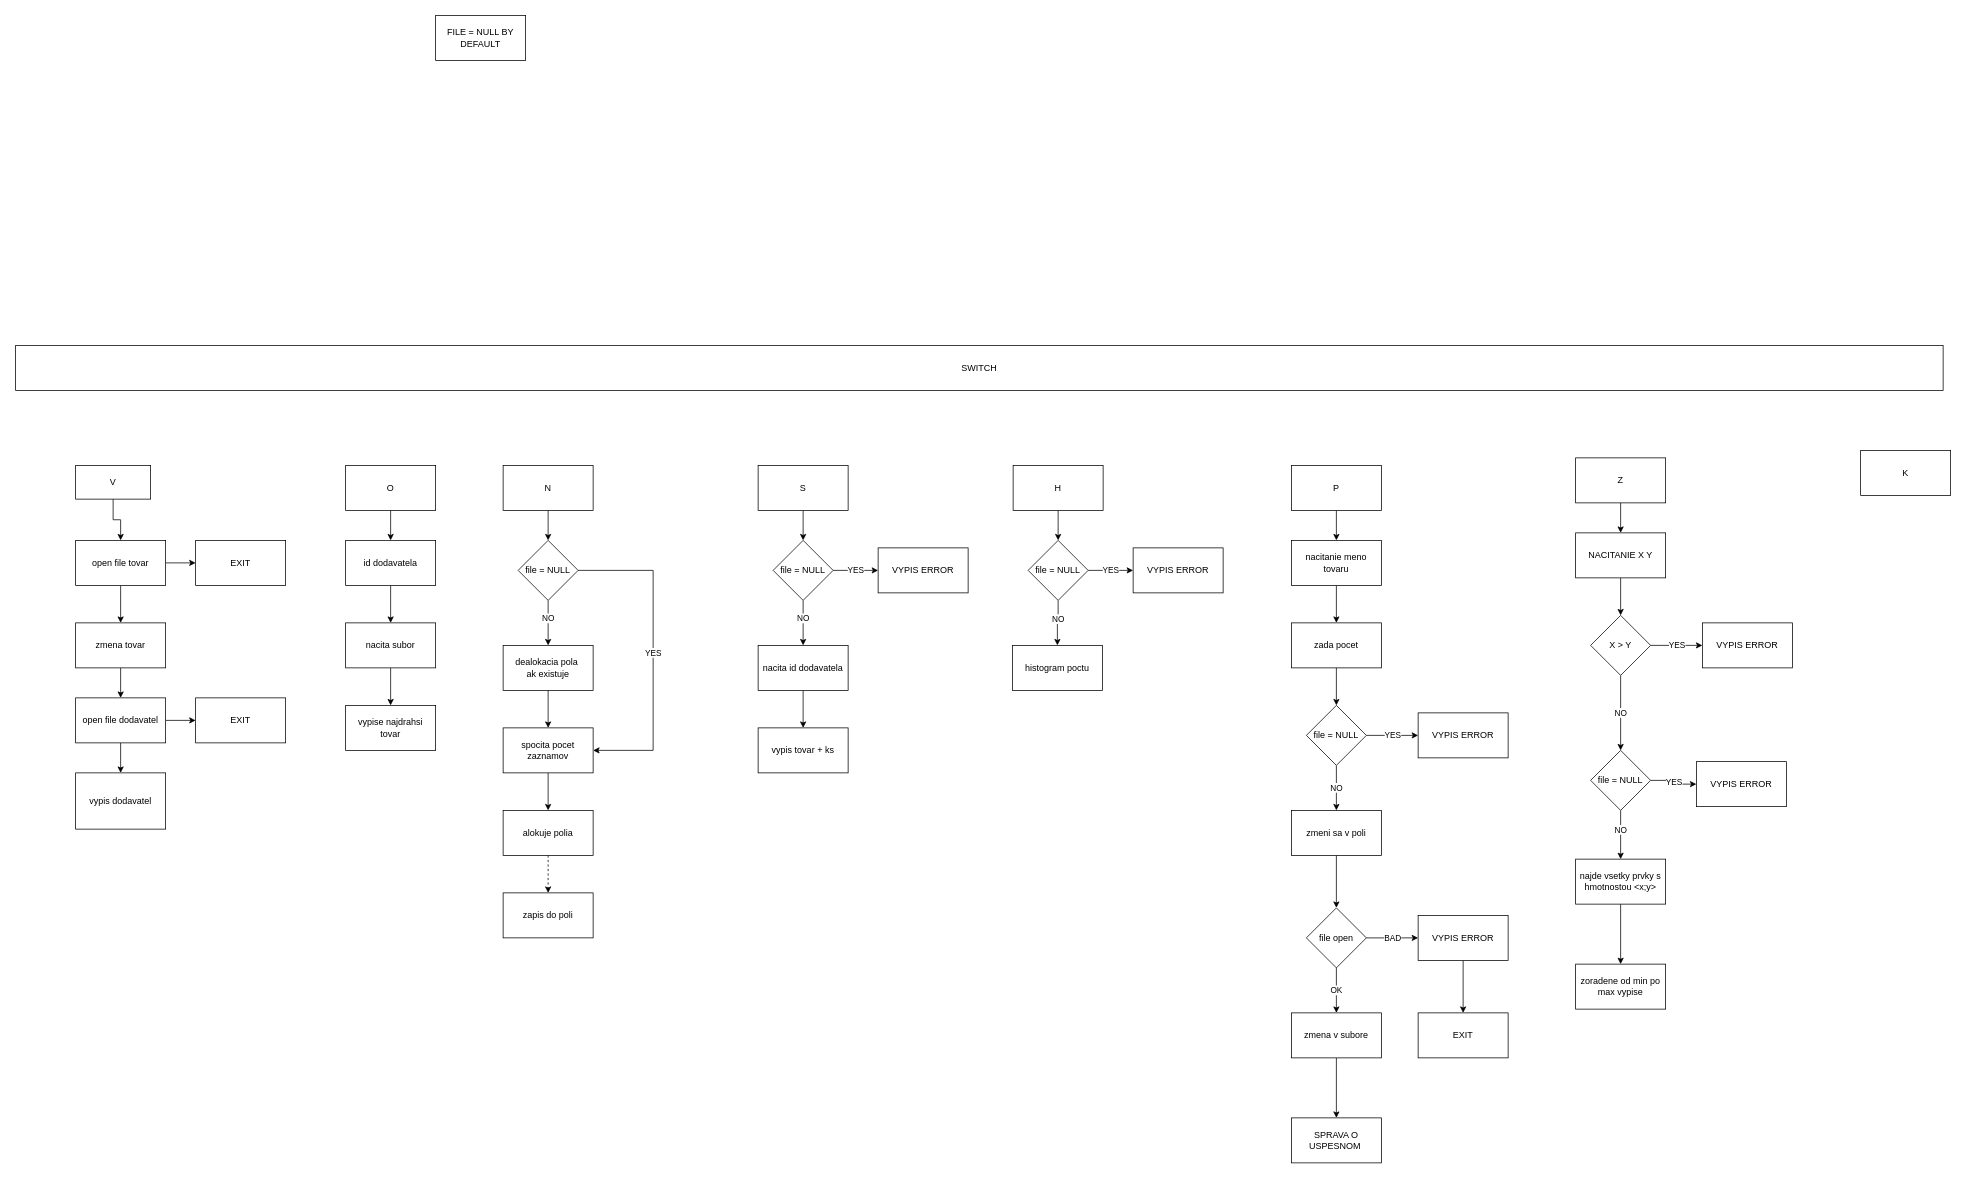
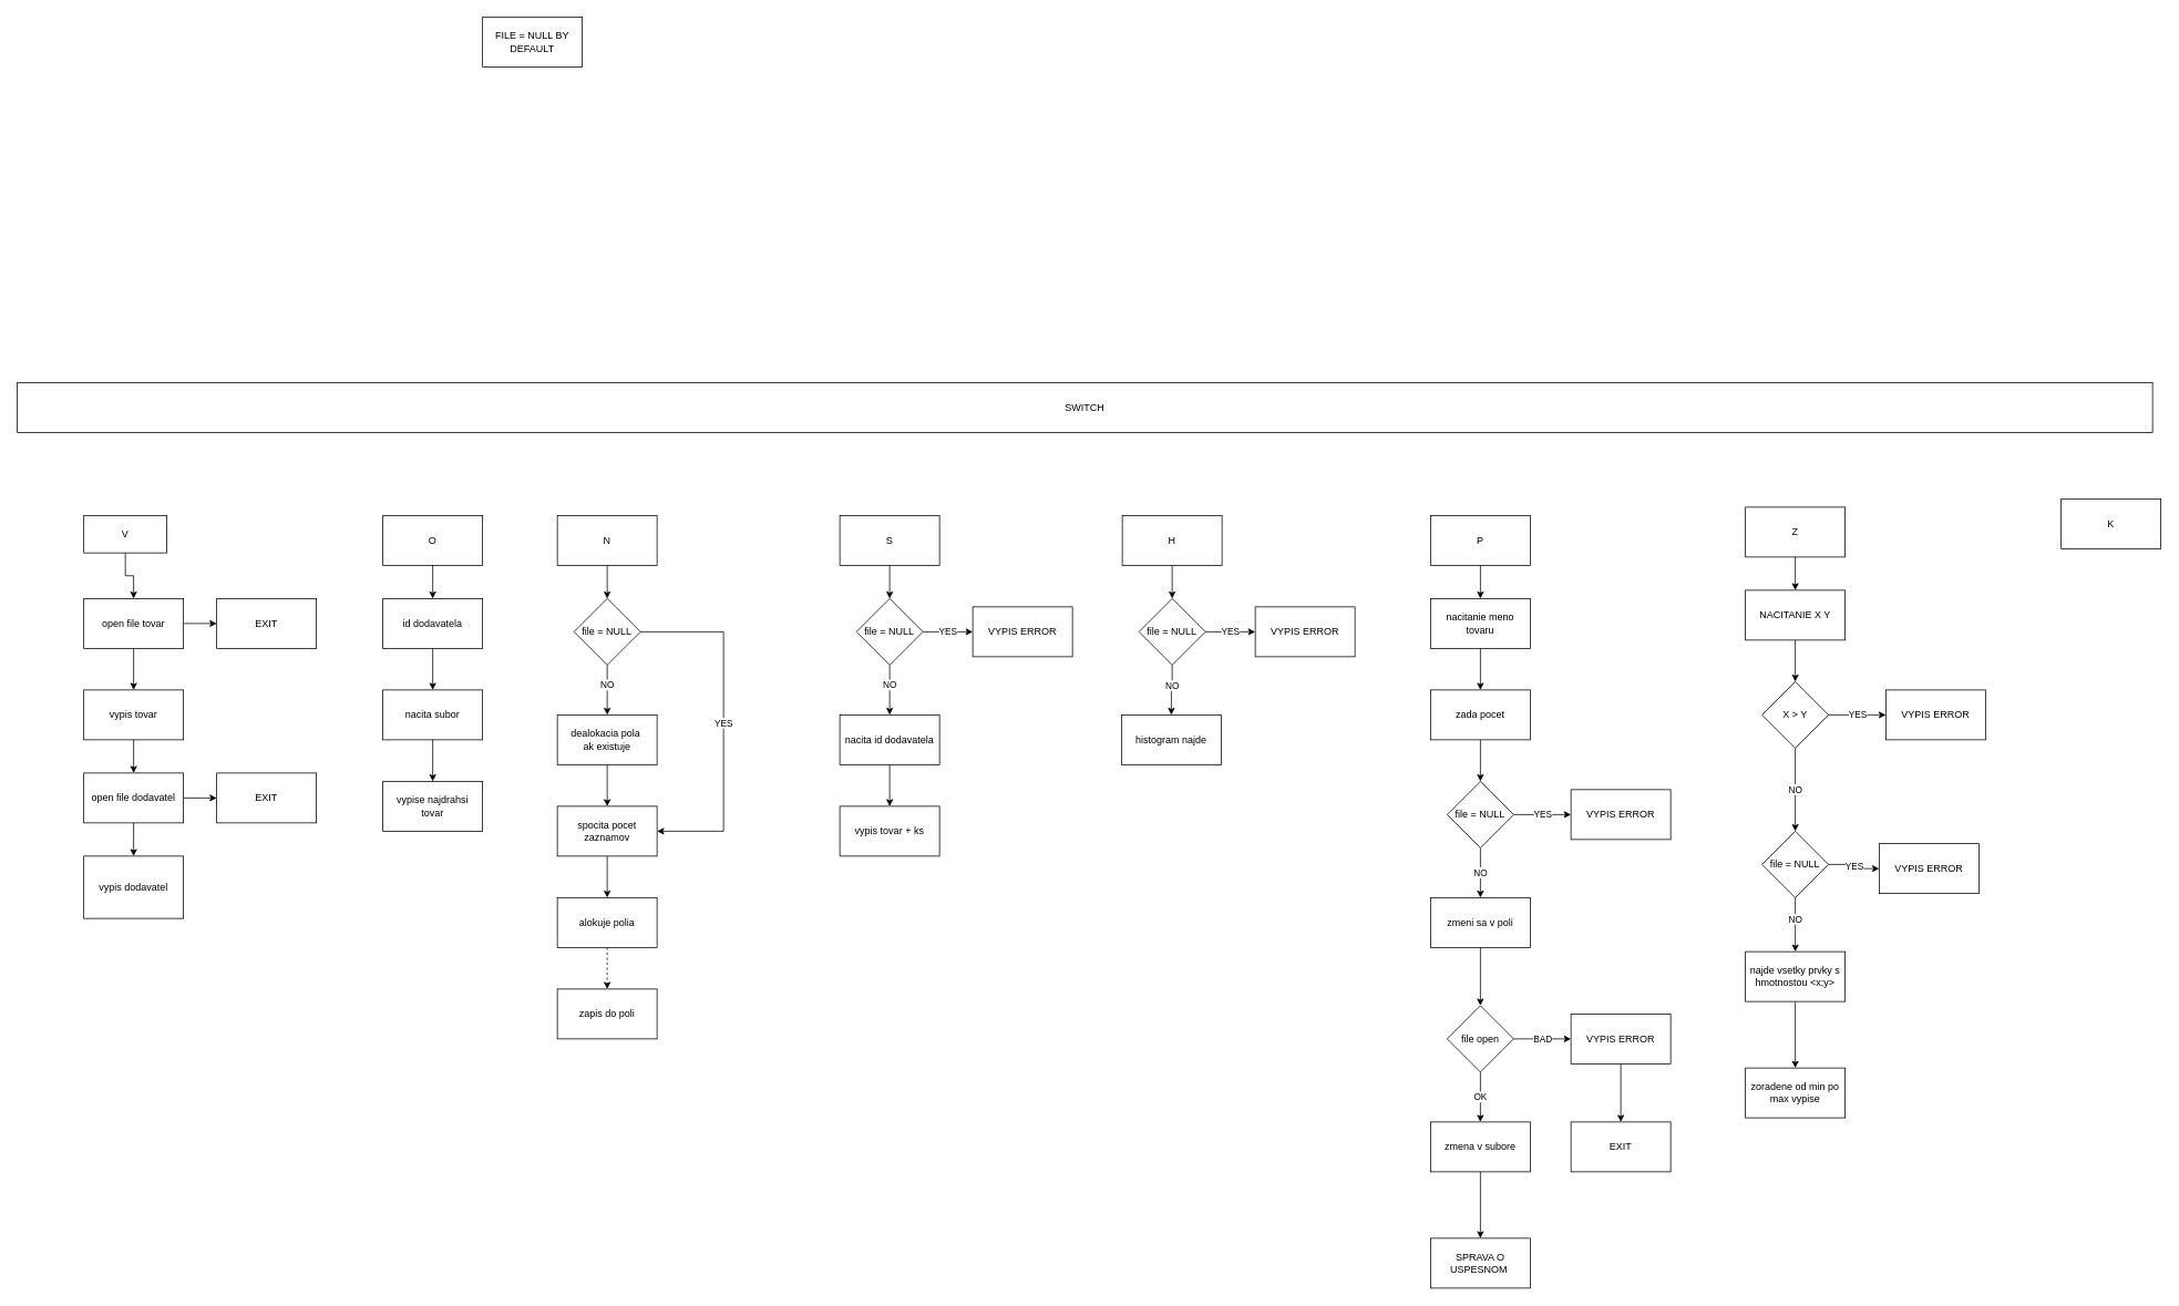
- <mxCell id="8" value="zmena tovar" style="whiteSpace=wrap;html=1;rounded=0;" vertex="1" parent="1"><mxGeometry x="100" y="830" width="120" height="60" as="geometry" /></mxCell>
+ <mxCell id="8" value="vypis tovar" style="whiteSpace=wrap;html=1;rounded=0;" vertex="1" parent="1"><mxGeometry x="100" y="830" width="120" height="60" as="geometry" /></mxCell>
- <mxCell id="49" value="histogram poctu" style="rounded=0;whiteSpace=wrap;html=1;" vertex="1" parent="1"><mxGeometry x="1349" y="860" width="120" height="60" as="geometry" /></mxCell>
+ <mxCell id="49" value="histogram najde" style="rounded=0;whiteSpace=wrap;html=1;" vertex="1" parent="1"><mxGeometry x="1349" y="860" width="120" height="60" as="geometry" /></mxCell>
